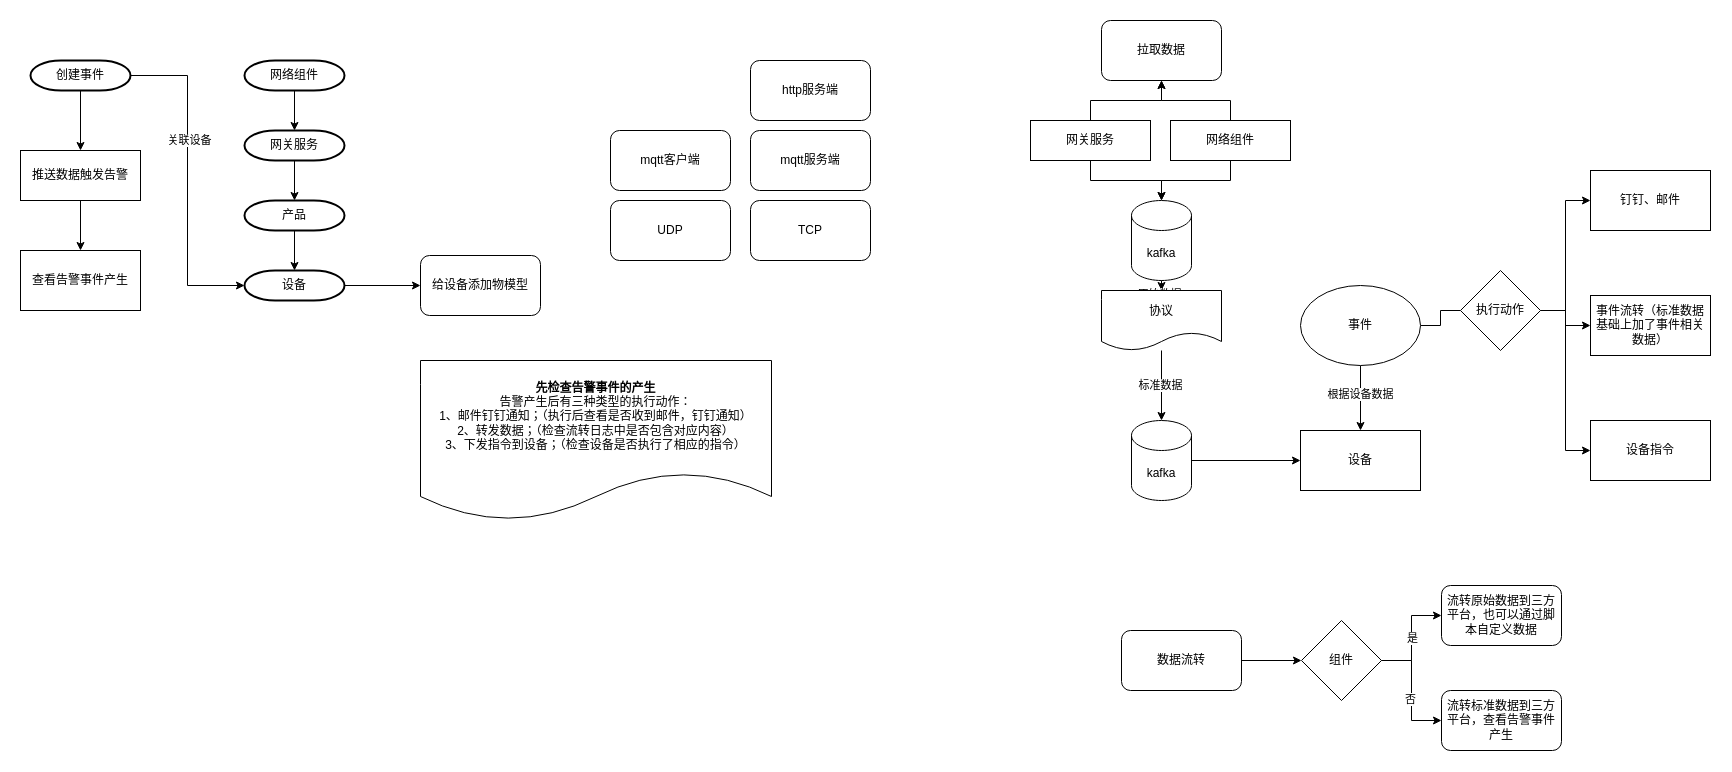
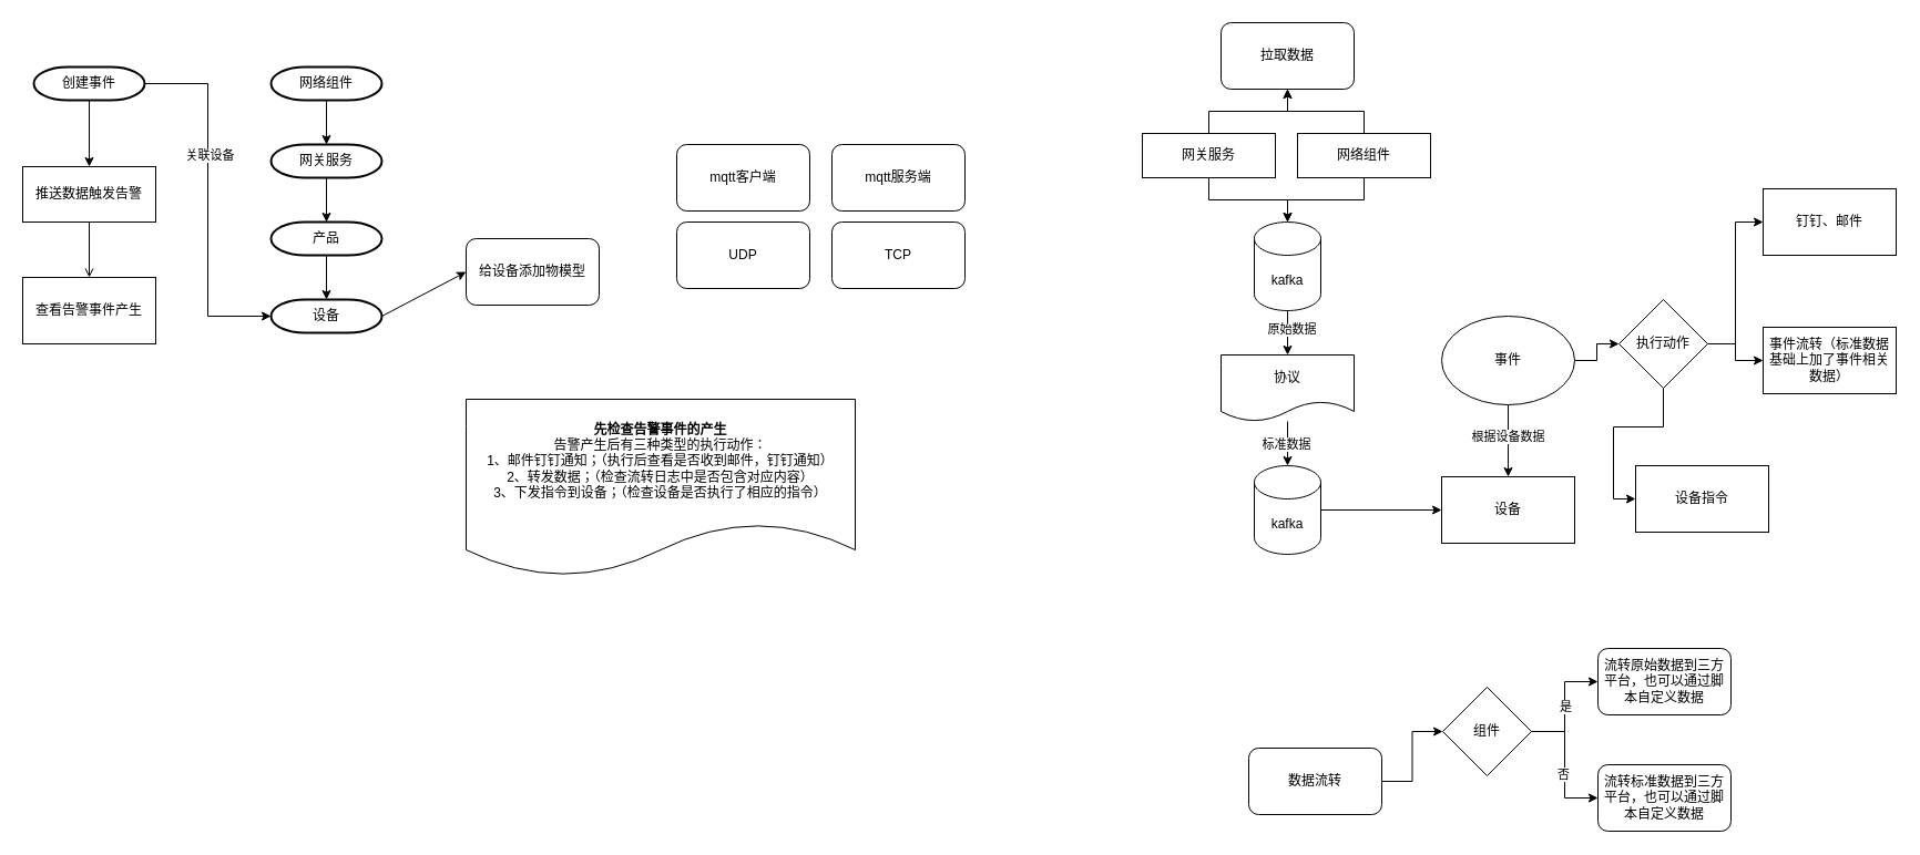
- <mxCell id="19" value="http服务端" style="rounded=1;whiteSpace=wrap;html=1;" parent="1" vertex="1"><mxGeometry x="750" y="60" width="120" height="60" as="geometry" /></mxCell>
- <mxCell id="15" style="edgeStyle=orthogonalEdgeStyle;rounded=0;orthogonalLoop=1;jettySize=auto;html=1;exitX=0.5;exitY=1;exitDx=0;exitDy=0;entryX=0.5;entryY=0;entryDx=0;entryDy=0;" parent="1" source="16" target="17" edge="1"><mxGeometry relative="1" as="geometry" /></mxCell>
+ <mxCell id="15" style="edgeStyle=orthogonalEdgeStyle;rounded=0;orthogonalLoop=1;jettySize=auto;html=1;exitX=0.5;exitY=1;exitDx=0;exitDy=0;entryX=0.5;entryY=0;entryDx=0;entryDy=0;endArrow=open;" parent="1" source="16" target="17" edge="1"><mxGeometry relative="1" as="geometry" /></mxCell>
- <mxCell id="9" value="给设备添加物模型" style="rounded=1;whiteSpace=wrap;html=1;" parent="1" vertex="1"><mxGeometry x="420" y="255" width="120" height="60" as="geometry" /></mxCell>
+ <mxCell id="9" value="给设备添加物模型" style="rounded=1;whiteSpace=wrap;html=1;" parent="1" vertex="1"><mxGeometry x="420" y="215" width="120" height="60" as="geometry" /></mxCell>
- <mxCell id="41" value="" style="edgeStyle=orthogonalEdgeStyle;rounded=0;orthogonalLoop=1;jettySize=auto;html=1;endArrow=none;" edge="1" parent="1" source="42" target="50"><mxGeometry relative="1" as="geometry" /></mxCell>
+ <mxCell id="41" value="" style="edgeStyle=orthogonalEdgeStyle;rounded=0;orthogonalLoop=1;jettySize=auto;html=1;" edge="1" parent="1" source="42" target="50"><mxGeometry relative="1" as="geometry" /></mxCell>
- <mxCell id="36" value="协议" style="shape=document;whiteSpace=wrap;html=1;boundedLbl=1;" vertex="1" parent="1"><mxGeometry x="1101" y="290" width="120" height="60" as="geometry" /></mxCell>
+ <mxCell id="36" value="协议" style="shape=document;whiteSpace=wrap;html=1;boundedLbl=1;" vertex="1" parent="1"><mxGeometry x="1101" y="320" width="120" height="60" as="geometry" /></mxCell>
- <mxCell id="53" value="设备指令" style="rounded=0;whiteSpace=wrap;html=1;" vertex="1" parent="1"><mxGeometry x="1590" y="420" width="120" height="60" as="geometry" /></mxCell>
+ <mxCell id="53" value="设备指令" style="rounded=0;whiteSpace=wrap;html=1;" vertex="1" parent="1"><mxGeometry x="1475" y="420" width="120" height="60" as="geometry" /></mxCell>
- <mxCell id="44" value="数据流转" style="rounded=1;whiteSpace=wrap;html=1;" vertex="1" parent="1"><mxGeometry x="1121" y="630" width="120" height="60" as="geometry" /></mxCell>
+ <mxCell id="44" value="数据流转" style="rounded=1;whiteSpace=wrap;html=1;" vertex="1" parent="1"><mxGeometry x="1126" y="675" width="120" height="60" as="geometry" /></mxCell>
- <mxCell id="59" value="流转标准数据到三方平台，查看告警事件产生" style="rounded=1;whiteSpace=wrap;html=1;" vertex="1" parent="1"><mxGeometry x="1441" y="690" width="120" height="60" as="geometry" /></mxCell>
+ <mxCell id="59" value="流转标准数据到三方平台，也可以通过脚本自定义数据" style="rounded=1;whiteSpace=wrap;html=1;" vertex="1" parent="1"><mxGeometry x="1441" y="690" width="120" height="60" as="geometry" /></mxCell>
